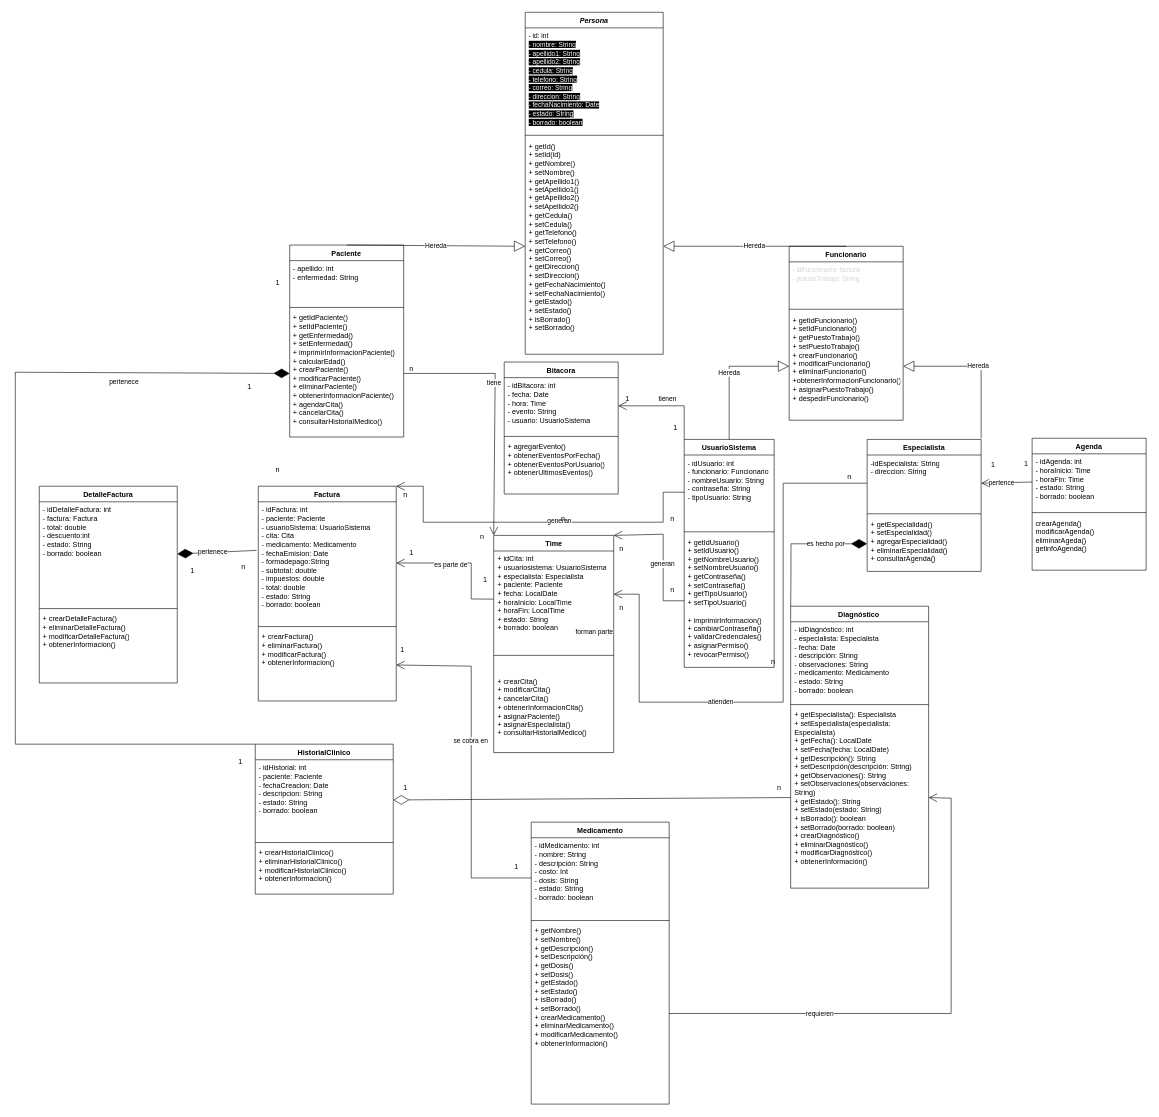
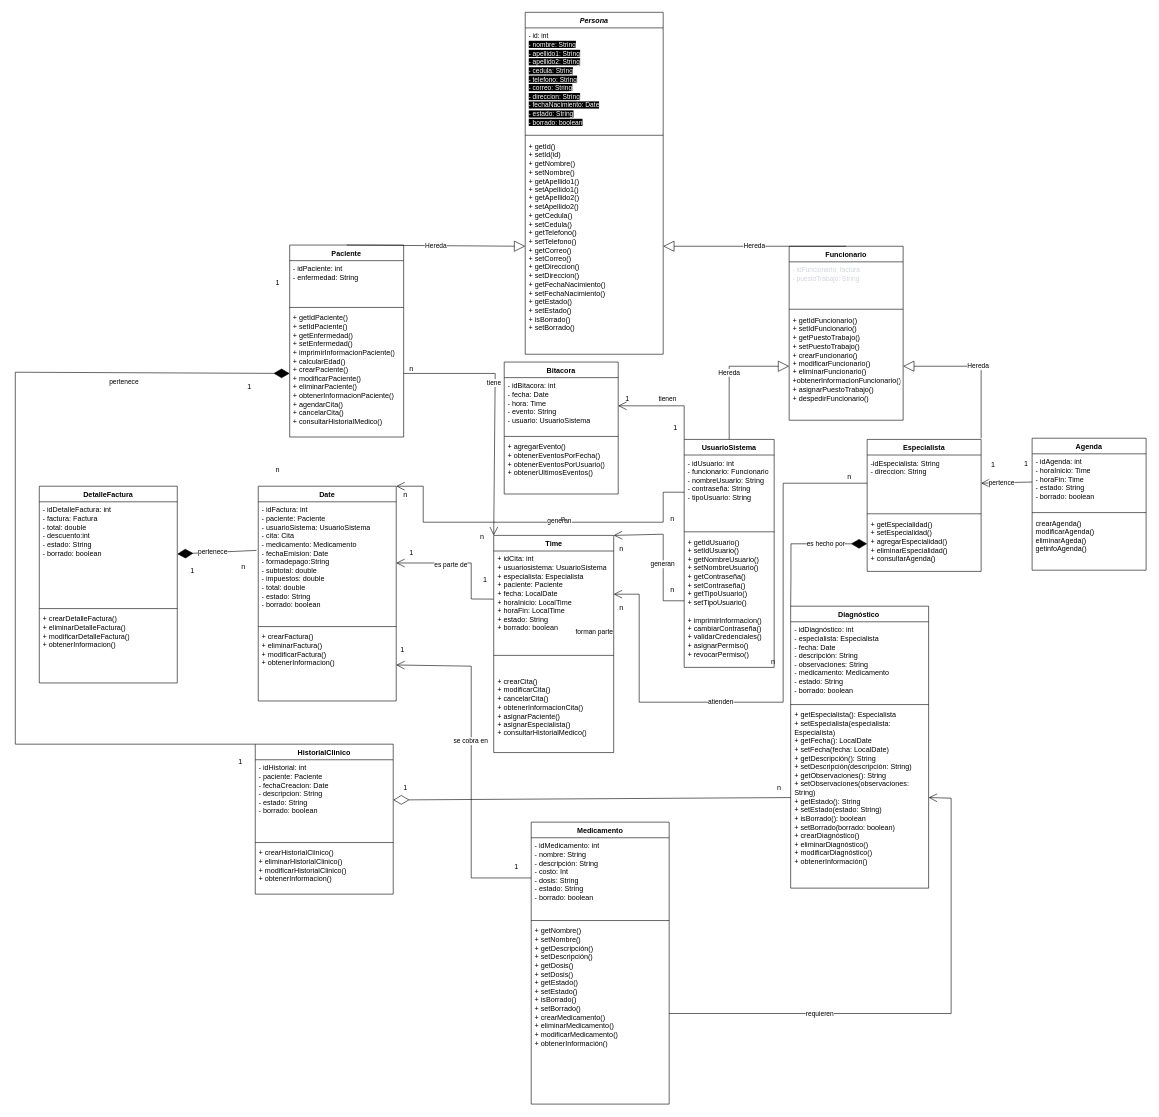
- <mxCell id="11" value="-&amp;nbsp;apellido: int&lt;br&gt;- enfermedad: String" style="text;strokeColor=none;fillColor=none;align=left;verticalAlign=top;spacingLeft=4;spacingRight=4;overflow=hidden;rotatable=0;points=[[0,0.5],[1,0.5]];portConstraint=eastwest;whiteSpace=wrap;html=1;" parent="10" vertex="1"><mxGeometry y="26" width="190" height="74" as="geometry" /></mxCell>
+ <mxCell id="11" value="-&amp;nbsp;idPaciente: int&lt;br&gt;- enfermedad: String" style="text;strokeColor=none;fillColor=none;align=left;verticalAlign=top;spacingLeft=4;spacingRight=4;overflow=hidden;rotatable=0;points=[[0,0.5],[1,0.5]];portConstraint=eastwest;whiteSpace=wrap;html=1;" parent="10" vertex="1"><mxGeometry y="26" width="190" height="74" as="geometry" /></mxCell>
- <mxCell id="60" value="Factura&lt;br&gt;" style="swimlane;fontStyle=1;align=center;verticalAlign=top;childLayout=stackLayout;horizontal=1;startSize=26;horizontalStack=0;resizeParent=1;resizeParentMax=0;resizeLast=0;collapsible=1;marginBottom=0;whiteSpace=wrap;html=1;" parent="1" vertex="1"><mxGeometry x="425" y="810" width="230" height="358" as="geometry" /></mxCell>
+ <mxCell id="60" value="Date&lt;br&gt;" style="swimlane;fontStyle=1;align=center;verticalAlign=top;childLayout=stackLayout;horizontal=1;startSize=26;horizontalStack=0;resizeParent=1;resizeParentMax=0;resizeLast=0;collapsible=1;marginBottom=0;whiteSpace=wrap;html=1;" parent="1" vertex="1"><mxGeometry x="425" y="810" width="230" height="358" as="geometry" /></mxCell>
